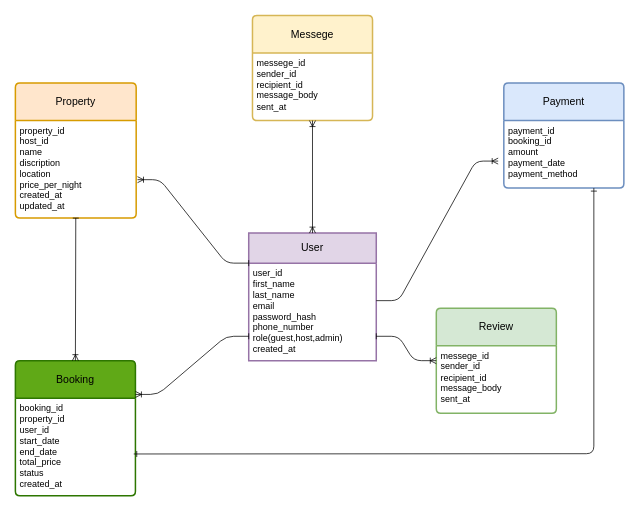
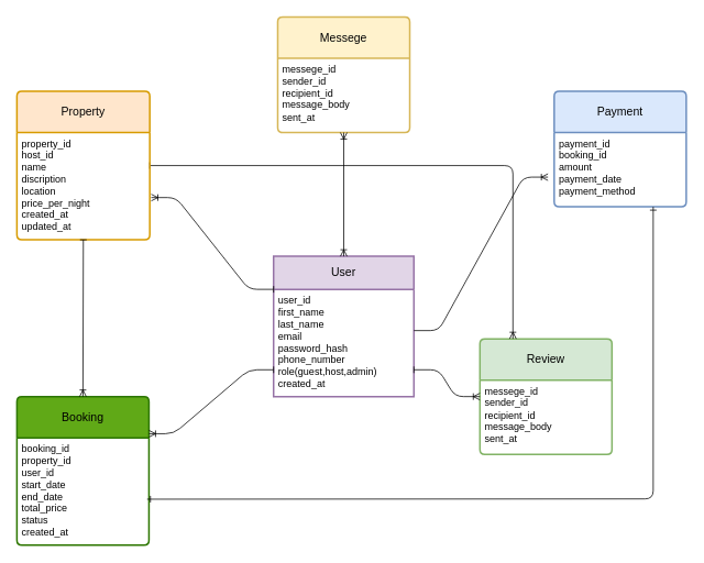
+ <mxCell id="10" style="edgeStyle=none;html=1;entryX=0.25;entryY=0;entryDx=0;entryDy=0;endArrow=ERoneToMany;endFill=0;startArrow=baseDash;startFill=0;" edge="1" parent="1" source="11" target="8"><mxGeometry relative="1" as="geometry"><Array as="points"><mxPoint x="621" y="200" /></Array></mxGeometry></mxCell>
